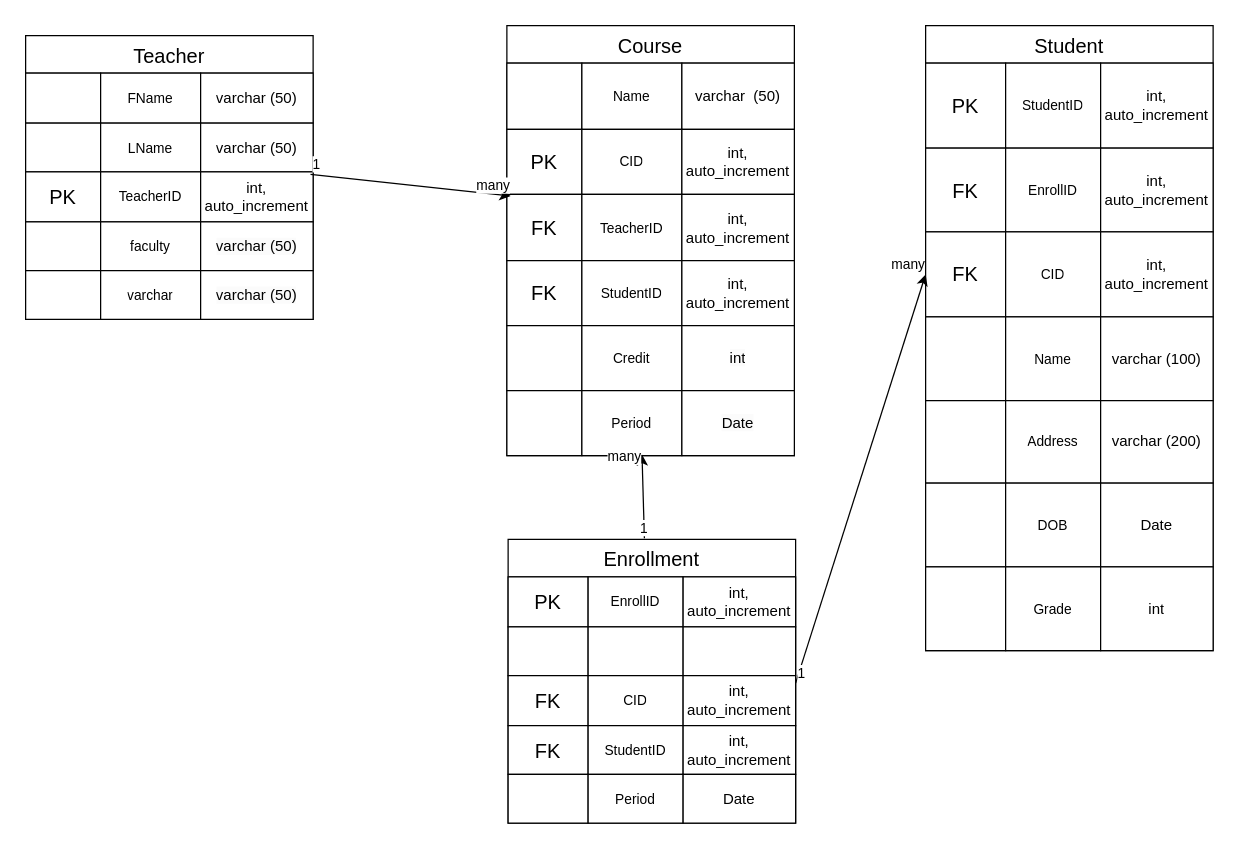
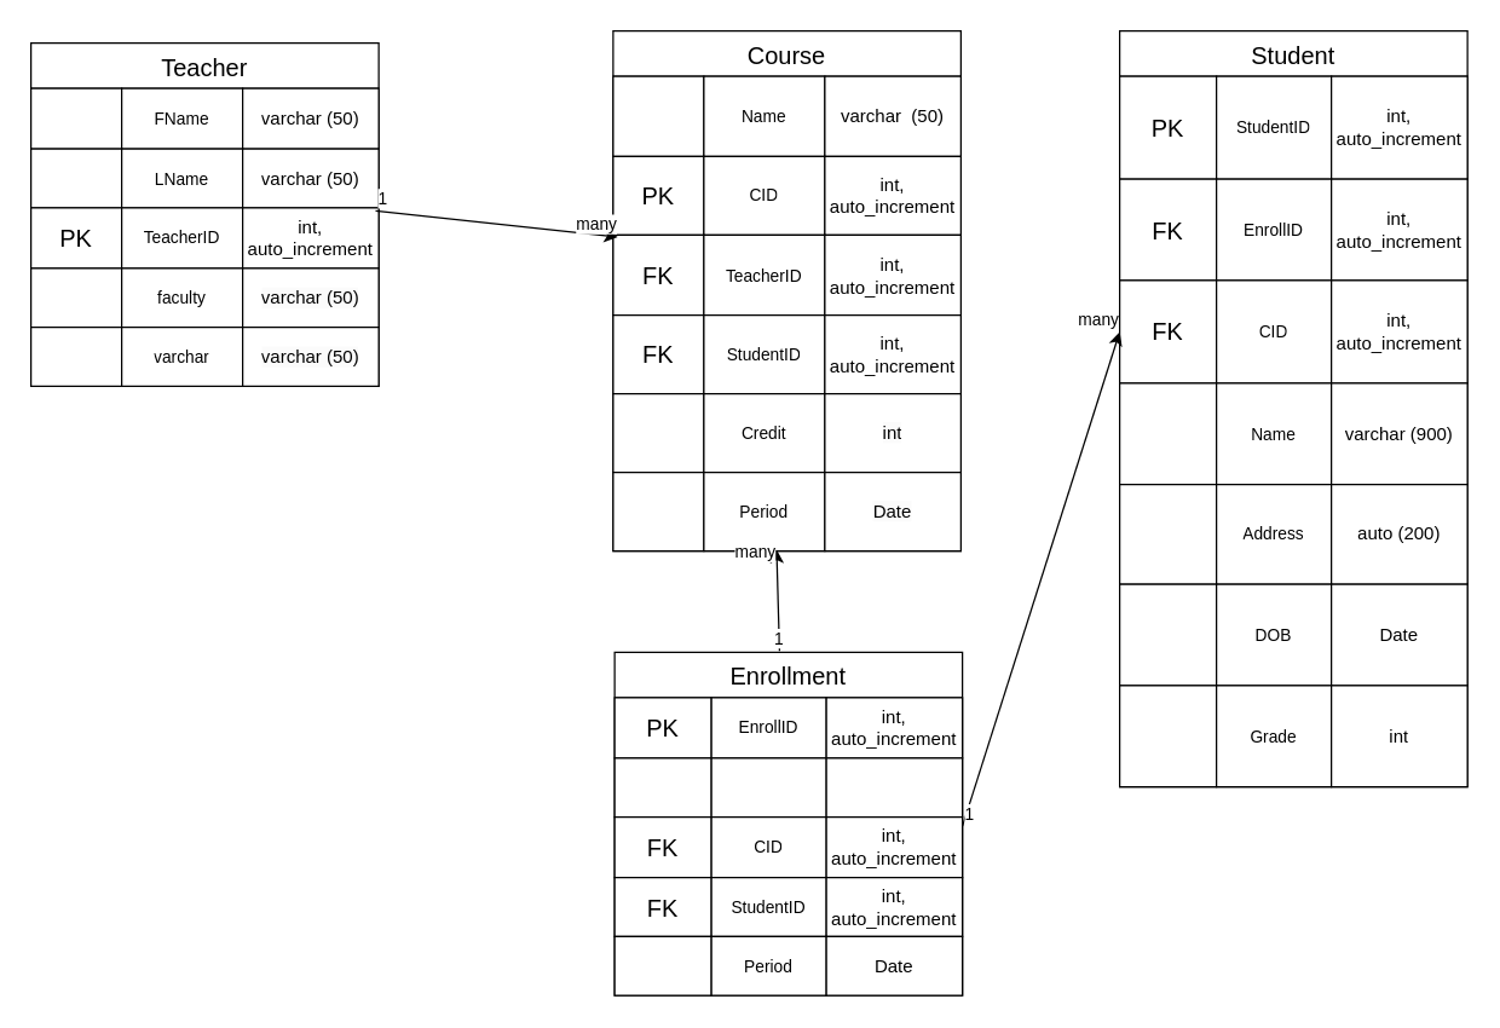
- <mxCell id="91" value="varchar (100)" style="shape=partialRectangle;html=1;whiteSpace=wrap;connectable=0;overflow=hidden;top=1;left=1;bottom=1;right=1;pointerEvents=1;fontSize=12;fillColor=default;gradientColor=none;strokeWidth=1;" vertex="1" parent="88"><mxGeometry x="140" width="90" height="67" as="geometry"><mxRectangle width="90" height="67" as="alternateBounds" /></mxGeometry></mxCell>
+ <mxCell id="91" value="varchar (900)" style="shape=partialRectangle;html=1;whiteSpace=wrap;connectable=0;overflow=hidden;top=1;left=1;bottom=1;right=1;pointerEvents=1;fontSize=12;fillColor=default;gradientColor=none;strokeWidth=1;" vertex="1" parent="88"><mxGeometry x="140" width="90" height="67" as="geometry"><mxRectangle width="90" height="67" as="alternateBounds" /></mxGeometry></mxCell>
- <mxCell id="95" value="varchar (200)" style="shape=partialRectangle;html=1;whiteSpace=wrap;connectable=0;overflow=hidden;top=1;left=1;bottom=1;right=1;pointerEvents=1;fontSize=12;fillColor=default;gradientColor=none;strokeWidth=1;" vertex="1" parent="92"><mxGeometry x="140" width="90" height="66" as="geometry"><mxRectangle width="90" height="66" as="alternateBounds" /></mxGeometry></mxCell>
+ <mxCell id="95" value="auto (200)" style="shape=partialRectangle;html=1;whiteSpace=wrap;connectable=0;overflow=hidden;top=1;left=1;bottom=1;right=1;pointerEvents=1;fontSize=12;fillColor=default;gradientColor=none;strokeWidth=1;" vertex="1" parent="92"><mxGeometry x="140" width="90" height="66" as="geometry"><mxRectangle width="90" height="66" as="alternateBounds" /></mxGeometry></mxCell>
